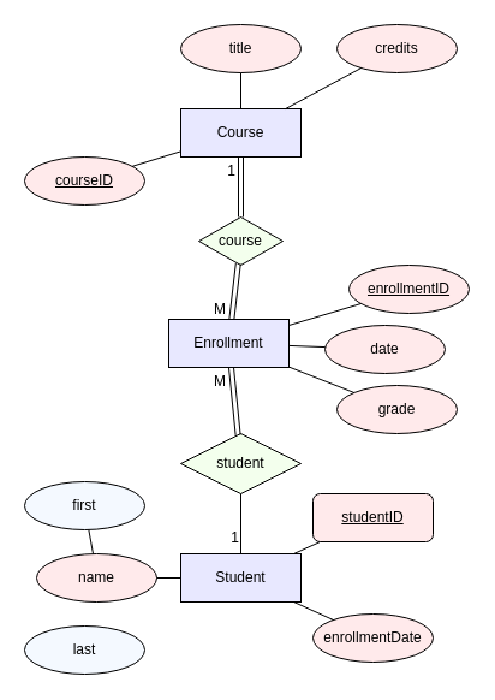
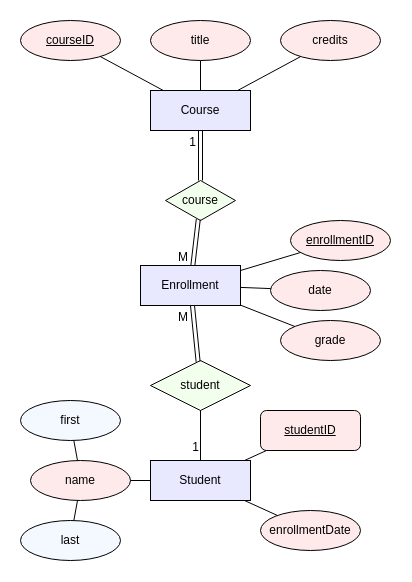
- <mxCell id="2" value="courseID" style="ellipse;whiteSpace=wrap;html=1;align=center;fontStyle=4;fillColor=#FFEAEB;" parent="1" vertex="1"><mxGeometry x="20" y="130" width="100" height="40" as="geometry" /></mxCell>
+ <mxCell id="2" value="courseID" style="ellipse;whiteSpace=wrap;html=1;align=center;fontStyle=4;fillColor=#FFEAEB;" parent="1" vertex="1"><mxGeometry x="20" y="20" width="100" height="40" as="geometry" /></mxCell>
+ <mxCell id="34" value="" style="endArrow=none;html=1;rounded=0;" parent="1" source="29" target="32" edge="1"><mxGeometry relative="1" as="geometry"><mxPoint x="48" y="479" as="sourcePoint" /><mxPoint x="21" y="471" as="targetPoint" /></mxGeometry></mxCell>
